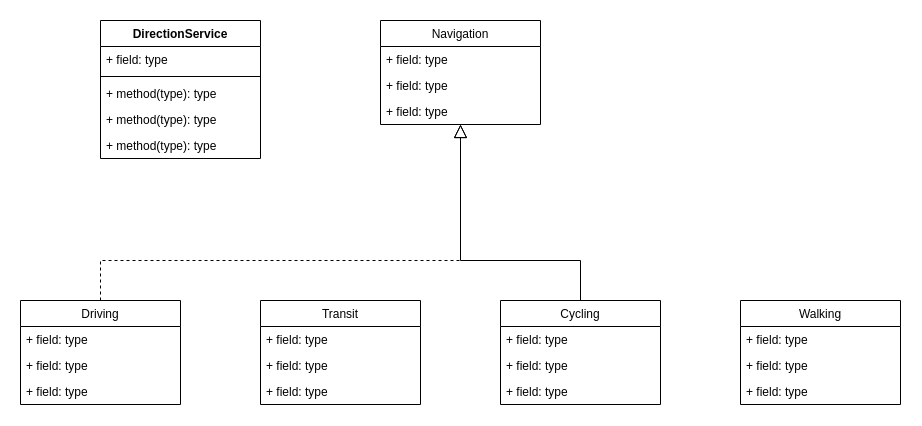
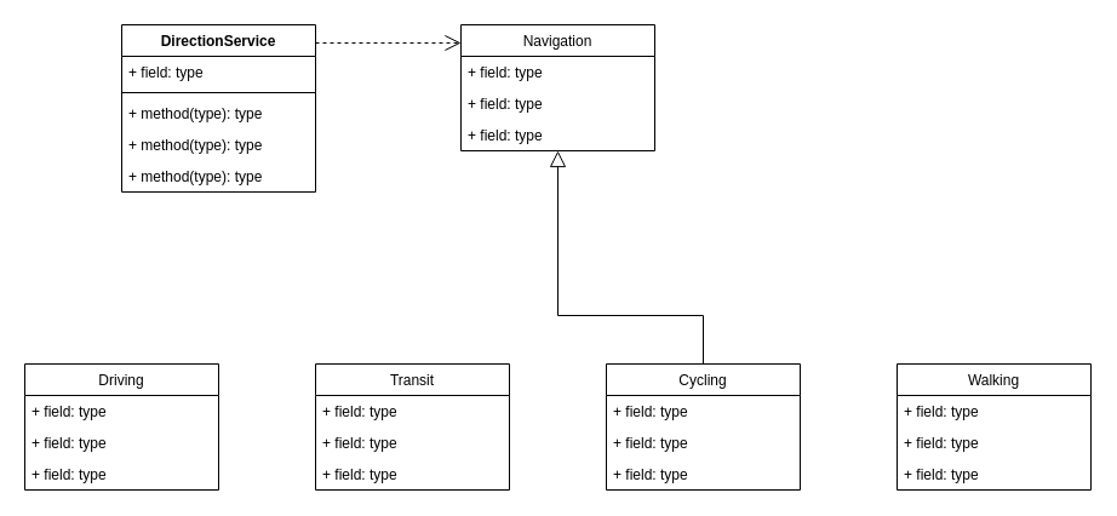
+ <mxCell id="2" style="edgeStyle=orthogonalEdgeStyle;rounded=0;orthogonalLoop=1;jettySize=auto;html=1;entryX=0;entryY=0.144;entryDx=0;entryDy=0;entryPerimeter=0;dashed=1;endSize=11;endArrow=open;endFill=0;" edge="1" parent="1" source="3" target="9"><mxGeometry relative="1" as="geometry"><Array as="points"><mxPoint x="300" y="35" /><mxPoint x="300" y="35" /></Array></mxGeometry></mxCell>
- <mxCell id="26" style="edgeStyle=orthogonalEdgeStyle;rounded=0;orthogonalLoop=1;jettySize=auto;html=1;dashed=1;endArrow=block;endFill=0;endSize=11;" edge="1" parent="1" source="27" target="9"><mxGeometry relative="1" as="geometry"><Array as="points"><mxPoint x="100" y="260" /><mxPoint x="460" y="260" /></Array></mxGeometry></mxCell>
